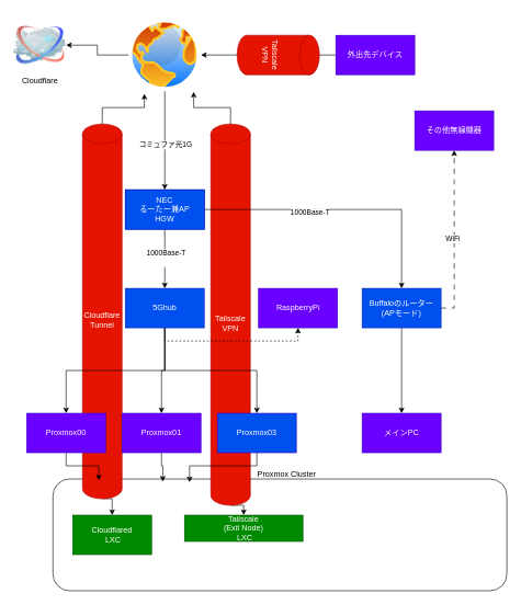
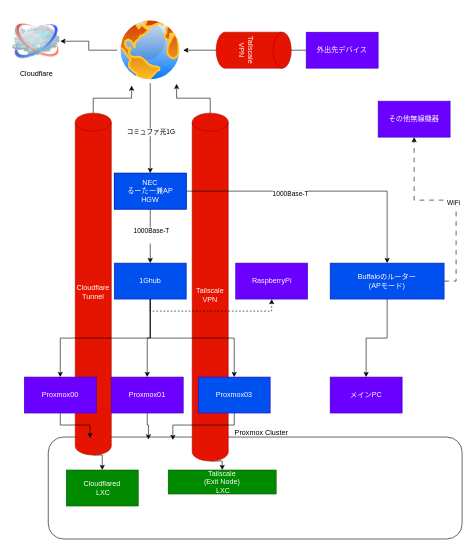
- <mxCell id="17" value="5Ghub" style="rounded=0;whiteSpace=wrap;html=1;fillColor=#0050ef;strokeColor=#001DBC;fontColor=#ffffff;" vertex="1" parent="1"><mxGeometry x="190" y="438" width="120" height="60" as="geometry" /></mxCell>
+ <mxCell id="17" value="1Ghub" style="rounded=0;whiteSpace=wrap;html=1;fillColor=#0050ef;strokeColor=#001DBC;fontColor=#ffffff;" vertex="1" parent="1"><mxGeometry x="190" y="438" width="120" height="60" as="geometry" /></mxCell>
- <mxCell id="29" value="Buffaloのルーター&lt;div&gt;(APモード)&lt;/div&gt;" style="rounded=0;whiteSpace=wrap;html=1;fillColor=#0050ef;strokeColor=#001DBC;fontColor=#ffffff;" vertex="1" parent="1"><mxGeometry x="550" y="438" width="120" height="60" as="geometry" /></mxCell>
+ <mxCell id="29" value="Buffaloのルーター&lt;div&gt;(APモード)&lt;/div&gt;" style="rounded=0;whiteSpace=wrap;html=1;fillColor=#0050ef;strokeColor=#001DBC;fontColor=#ffffff;" vertex="1" parent="1"><mxGeometry x="550" y="438" width="190" height="60" as="geometry" /></mxCell>
